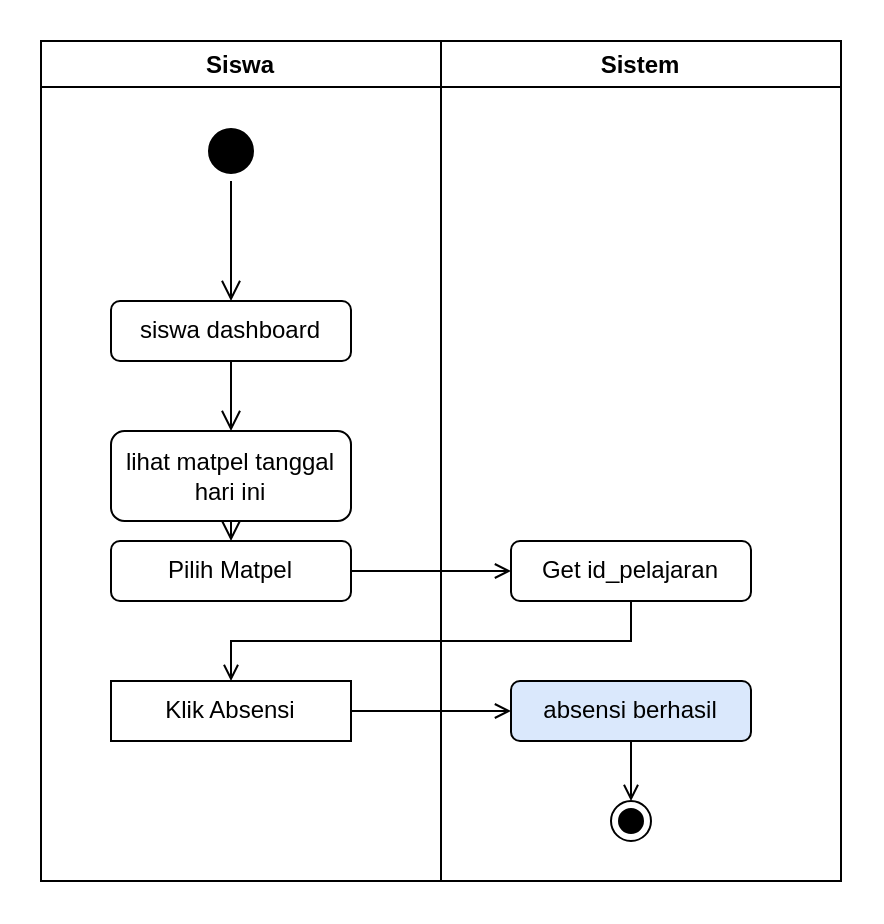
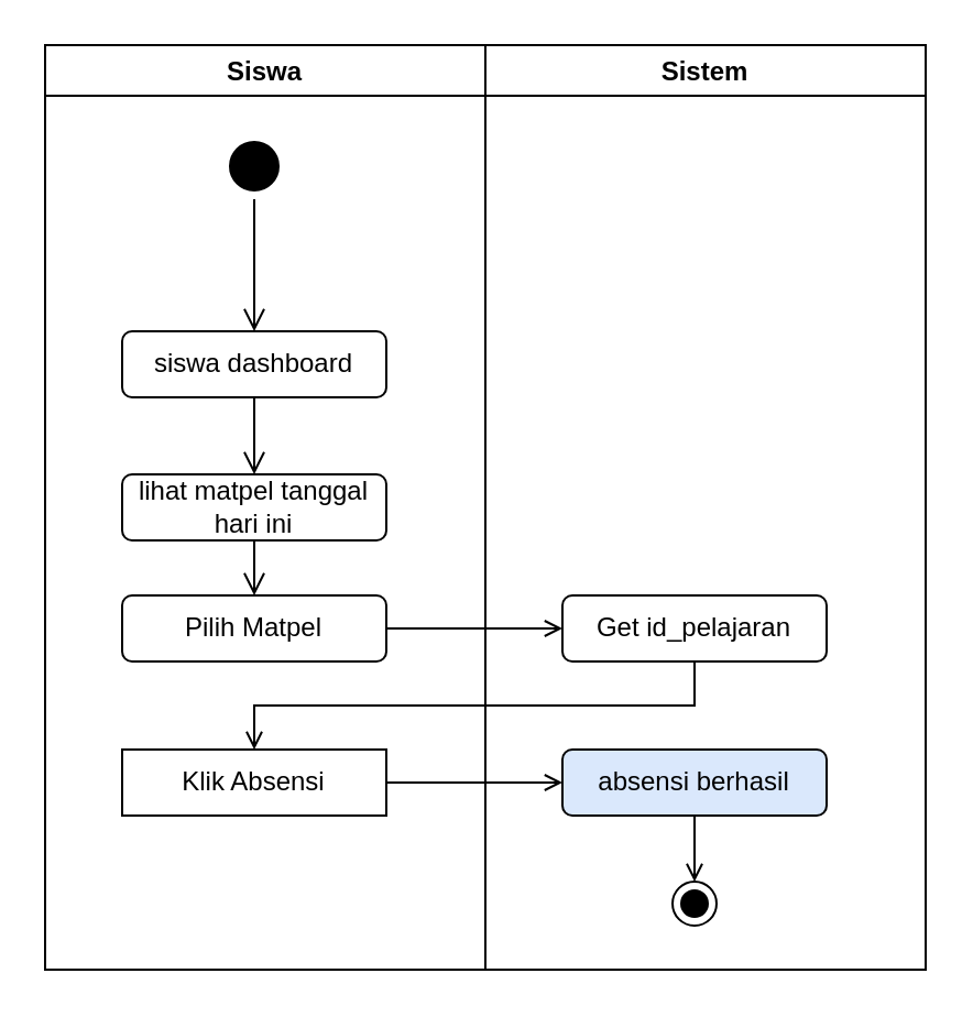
- <mxCell id="6" value="lihat matpel tanggal&lt;br&gt;hari ini" style="rounded=1;whiteSpace=wrap;html=1;strokeColor=#000000;" vertex="1" parent="2"><mxGeometry x="35" y="195" width="120" height="45" as="geometry" /></mxCell>
+ <mxCell id="6" value="lihat matpel tanggal&lt;br&gt;hari ini" style="rounded=1;whiteSpace=wrap;html=1;strokeColor=#000000;" vertex="1" parent="2"><mxGeometry x="35" y="195" width="120" height="30" as="geometry" /></mxCell>
